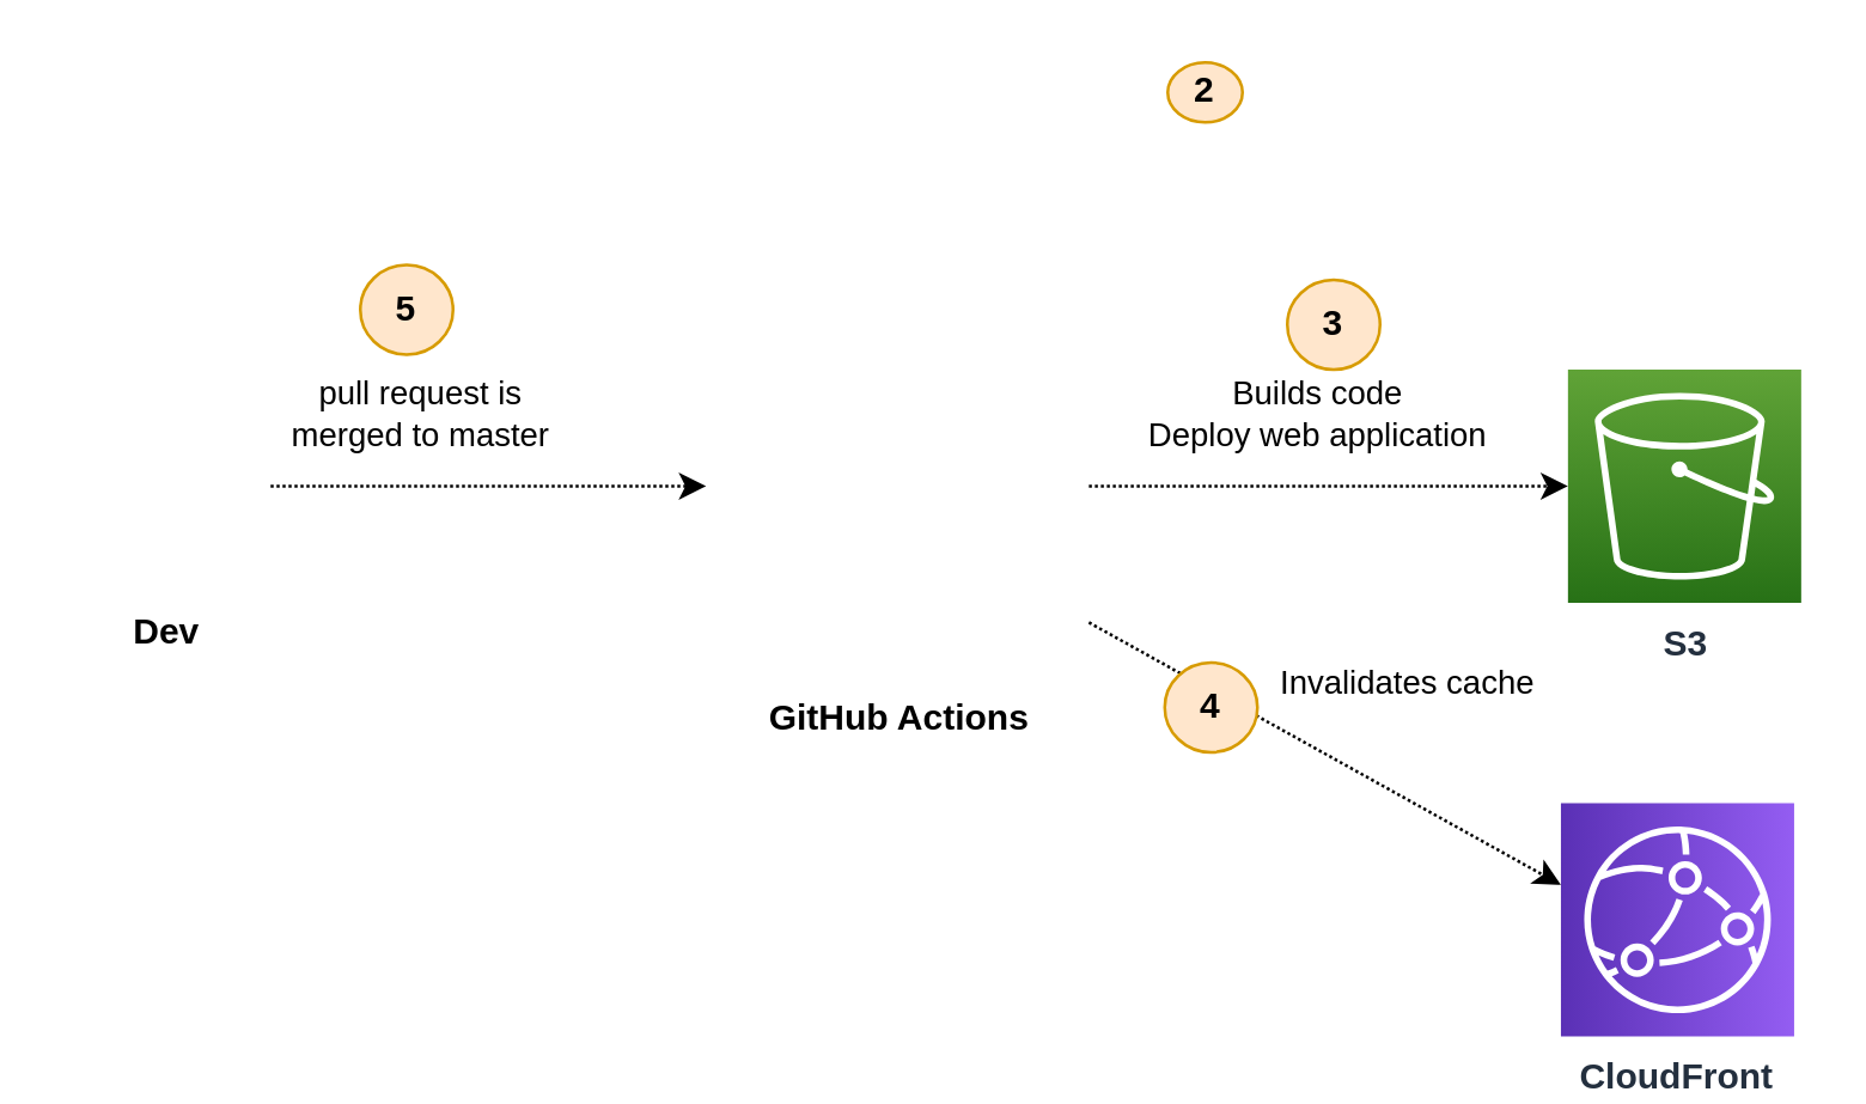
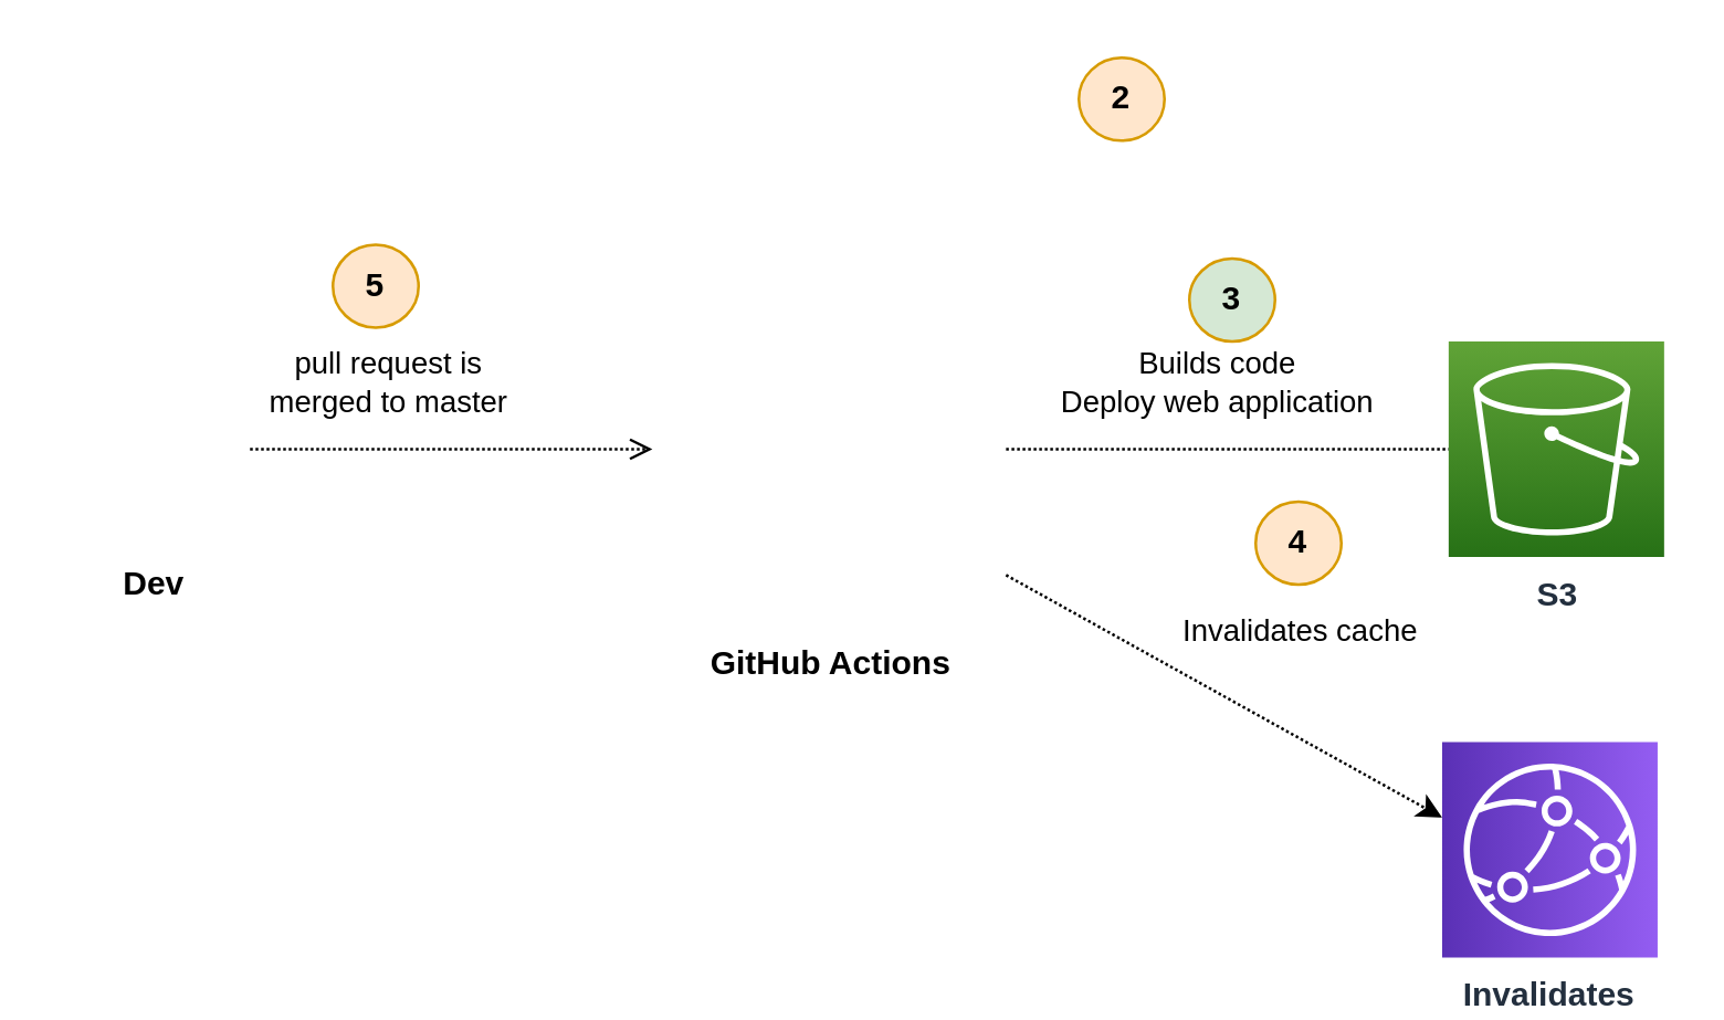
- <mxCell id="10" value="2" style="ellipse;whiteSpace=wrap;html=1;fillColor=#ffe6cc;strokeColor=#d79b00;fontStyle=1" parent="1" vertex="1"><mxGeometry x="390" y="20.34" width="25" height="20" as="geometry" /></mxCell>
+ <mxCell id="10" value="2" style="ellipse;whiteSpace=wrap;html=1;fillColor=#ffe6cc;strokeColor=#d79b00;fontStyle=1" parent="1" vertex="1"><mxGeometry x="390" y="20.34" width="31" height="30" as="geometry" /></mxCell>
- <mxCell id="11" value="3" style="ellipse;whiteSpace=wrap;html=1;fillColor=#ffe6cc;strokeColor=#d79b00;fontStyle=1" parent="1" vertex="1"><mxGeometry x="430" y="93" width="31" height="30" as="geometry" /></mxCell>
+ <mxCell id="11" value="3" style="ellipse;whiteSpace=wrap;html=1;fillColor=#d5e8d4;strokeColor=#d79b00;fontStyle=1;" parent="1" vertex="1"><mxGeometry x="430" y="93" width="31" height="30" as="geometry" /></mxCell>
- <mxCell id="8" value="pull request is&lt;br&gt;merged to master" style="rounded=0;orthogonalLoop=1;jettySize=auto;html=1;dashed=1;dashPattern=1 1;entryX=0;entryY=0.5;entryDx=0;entryDy=0;" parent="1" source="7" target="3" edge="1"><mxGeometry x="-0.313" y="24" relative="1" as="geometry"><mxPoint x="373.64" y="202.396" as="sourcePoint" /><mxPoint x="533.83" y="278.477" as="targetPoint" /><mxPoint as="offset" /></mxGeometry></mxCell>
+ <mxCell id="8" value="pull request is&lt;br&gt;merged to master" style="rounded=0;orthogonalLoop=1;jettySize=auto;html=1;dashed=1;dashPattern=1 1;entryX=0;entryY=0.5;entryDx=0;entryDy=0;endArrow=open;" parent="1" source="7" target="3" edge="1"><mxGeometry x="-0.313" y="24" relative="1" as="geometry"><mxPoint x="373.64" y="202.396" as="sourcePoint" /><mxPoint x="533.83" y="278.477" as="targetPoint" /><mxPoint as="offset" /></mxGeometry></mxCell>
- <mxCell id="2" value="Builds code&lt;br&gt;Deploy web application" style="rounded=0;orthogonalLoop=1;jettySize=auto;html=1;dashed=1;dashPattern=1 1;" parent="1" source="3" target="6" edge="1"><mxGeometry x="-0.047" y="24" relative="1" as="geometry"><mxPoint x="311.3" y="509.94" as="sourcePoint" /><mxPoint x="636.638" y="-92" as="targetPoint" /><mxPoint as="offset" /></mxGeometry></mxCell>
+ <mxCell id="2" value="Builds code&lt;br&gt;Deploy web application" style="rounded=0;orthogonalLoop=1;jettySize=auto;html=1;dashed=1;dashPattern=1 1;endArrow=none;" parent="1" source="3" target="6" edge="1"><mxGeometry x="-0.047" y="24" relative="1" as="geometry"><mxPoint x="311.3" y="509.94" as="sourcePoint" /><mxPoint x="636.638" y="-92" as="targetPoint" /><mxPoint as="offset" /></mxGeometry></mxCell>
- <mxCell id="12" value="4" style="ellipse;whiteSpace=wrap;html=1;fillColor=#ffe6cc;strokeColor=#d79b00;fontStyle=1" parent="1" vertex="1"><mxGeometry x="389" y="221" width="31" height="30" as="geometry" /></mxCell>
+ <mxCell id="12" value="4" style="ellipse;whiteSpace=wrap;html=1;fillColor=#ffe6cc;strokeColor=#d79b00;fontStyle=1" parent="1" vertex="1"><mxGeometry x="454" y="181" width="31" height="30" as="geometry" /></mxCell>
- <mxCell id="5" value="CloudFront" style="outlineConnect=0;fontColor=#232F3E;gradientColor=#945DF2;gradientDirection=north;fillColor=#5A30B5;strokeColor=#ffffff;dashed=0;verticalLabelPosition=bottom;verticalAlign=top;align=center;html=1;fontSize=12;fontStyle=1;aspect=fixed;shape=mxgraph.aws4.resourceIcon;resIcon=mxgraph.aws4.cloudfront;labelPosition=center;direction=south;" parent="1" vertex="1"><mxGeometry x="521.48" y="268" width="78" height="78" as="geometry" /></mxCell>
+ <mxCell id="5" value="Invalidates" style="outlineConnect=0;fontColor=#232F3E;gradientColor=#945DF2;gradientDirection=north;fillColor=#5A30B5;strokeColor=#ffffff;dashed=0;verticalLabelPosition=bottom;verticalAlign=top;align=center;html=1;fontSize=12;fontStyle=1;aspect=fixed;shape=mxgraph.aws4.resourceIcon;resIcon=mxgraph.aws4.cloudfront;labelPosition=center;direction=south;" parent="1" vertex="1"><mxGeometry x="521.48" y="268" width="78" height="78" as="geometry" /></mxCell>
